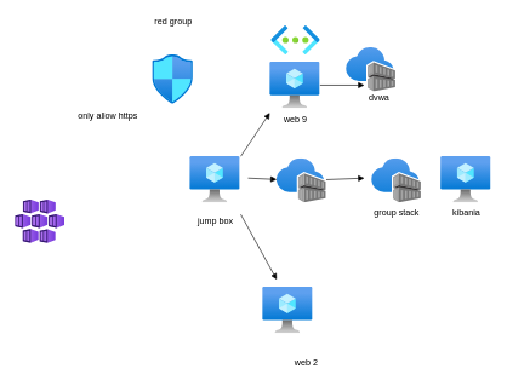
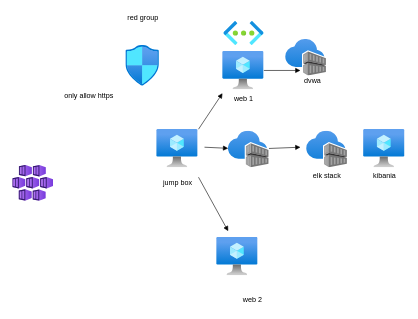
- <mxCell id="7" value="web 9" style="text;html=1;resizable=0;autosize=1;align=center;verticalAlign=middle;points=[];fillColor=none;strokeColor=none;rounded=0;" vertex="1" parent="1"><mxGeometry x="379.5" y="155" width="50" height="20" as="geometry" /></mxCell>
+ <mxCell id="7" value="web 1" style="text;html=1;resizable=0;autosize=1;align=center;verticalAlign=middle;points=[];fillColor=none;strokeColor=none;rounded=0;" vertex="1" parent="1"><mxGeometry x="379.5" y="155" width="50" height="20" as="geometry" /></mxCell>
- <mxCell id="18" value="group stack" style="aspect=fixed;html=1;points=[];align=center;image;fontSize=12;image=img/lib/azure2/containers/Container_Registries.svg;" vertex="1" parent="1"><mxGeometry x="510" y="218" width="68" height="61" as="geometry" /></mxCell>
+ <mxCell id="18" value="elk stack" style="aspect=fixed;html=1;points=[];align=center;image;fontSize=12;image=img/lib/azure2/containers/Container_Registries.svg;" vertex="1" parent="1"><mxGeometry x="510" y="218" width="68" height="61" as="geometry" /></mxCell>
